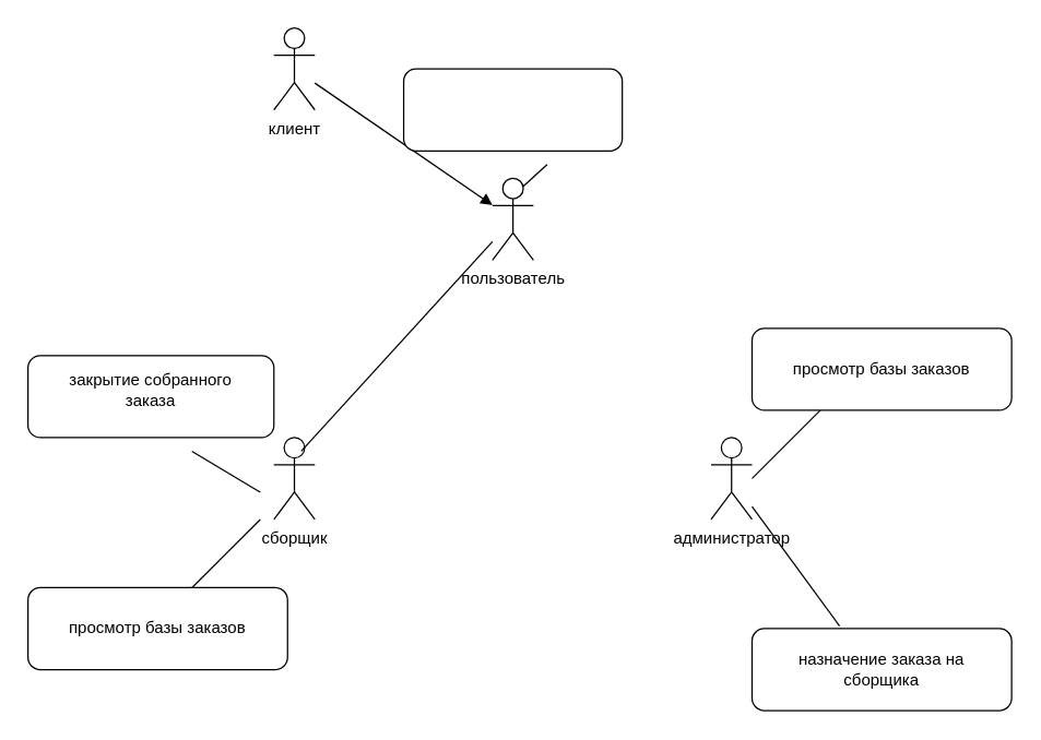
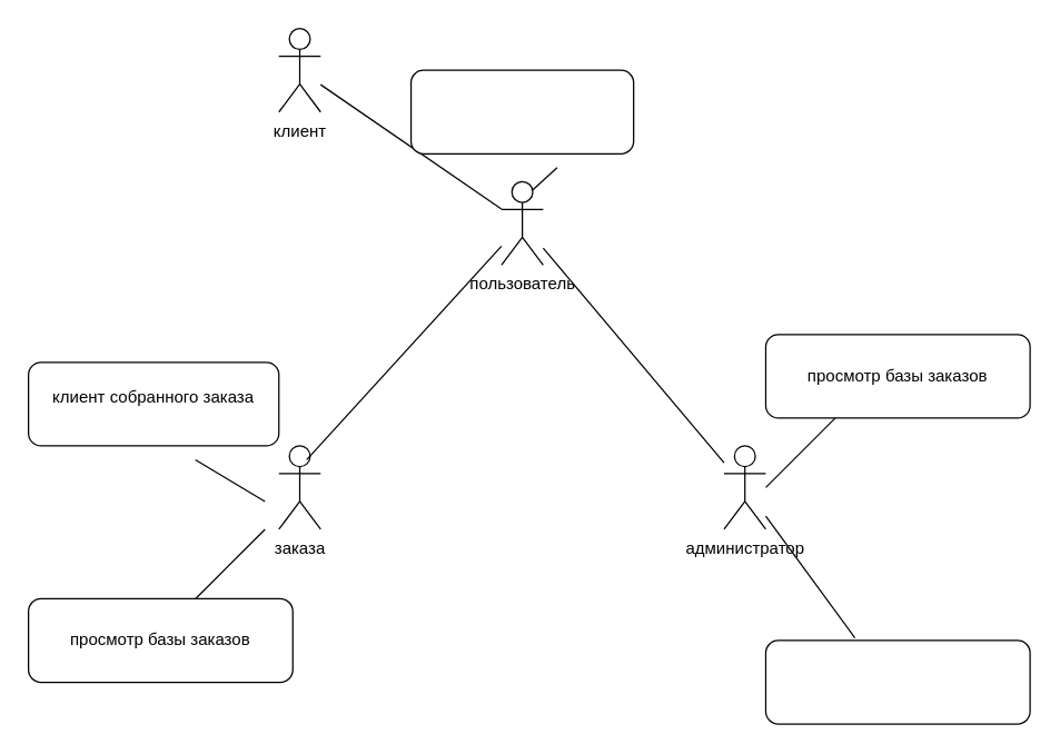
- <mxCell id="7" value="" style="endArrow=block;html=1;rounded=0;" edge="1" parent="1" source="3" target="2"><mxGeometry width="50" height="50" relative="1" as="geometry"><mxPoint x="320" y="140" as="sourcePoint" /><mxPoint x="370" y="90" as="targetPoint" /></mxGeometry></mxCell>
+ <mxCell id="7" value="" style="endArrow=none;html=1;rounded=0;" edge="1" parent="1" source="3" target="2"><mxGeometry width="50" height="50" relative="1" as="geometry"><mxPoint x="320" y="140" as="sourcePoint" /><mxPoint x="370" y="90" as="targetPoint" /></mxGeometry></mxCell>
+ <mxCell id="8" value="" style="endArrow=none;html=1;rounded=0;" edge="1" parent="1" source="2" target="5"><mxGeometry width="50" height="50" relative="1" as="geometry"><mxPoint x="390" y="230" as="sourcePoint" /><mxPoint x="440" y="180" as="targetPoint" /></mxGeometry></mxCell>
- <mxCell id="15" value="закрытие собранного заказа" style="text;html=1;strokeColor=none;fillColor=none;align=center;verticalAlign=middle;whiteSpace=wrap;rounded=0;" vertex="1" parent="1"><mxGeometry x="30" y="270" width="160" height="30" as="geometry" /></mxCell>
+ <mxCell id="15" value="клиент собранного заказа" style="text;html=1;strokeColor=none;fillColor=none;align=center;verticalAlign=middle;whiteSpace=wrap;rounded=0;" vertex="1" parent="1"><mxGeometry x="30" y="270" width="160" height="30" as="geometry" /></mxCell>
- <mxCell id="4" value="сборщик" style="shape=umlActor;verticalLabelPosition=bottom;verticalAlign=top;html=1;" vertex="1" parent="1"><mxGeometry x="200" y="320" width="30" height="60" as="geometry" /></mxCell>
+ <mxCell id="4" value="заказа" style="shape=umlActor;verticalLabelPosition=bottom;verticalAlign=top;html=1;" vertex="1" parent="1"><mxGeometry x="200" y="320" width="30" height="60" as="geometry" /></mxCell>
- <mxCell id="14" value="назначение заказа на сборщика" style="text;html=1;strokeColor=none;fillColor=none;align=center;verticalAlign=middle;whiteSpace=wrap;rounded=0;" vertex="1" parent="1"><mxGeometry x="560" y="475" width="170" height="30" as="geometry" /></mxCell>
